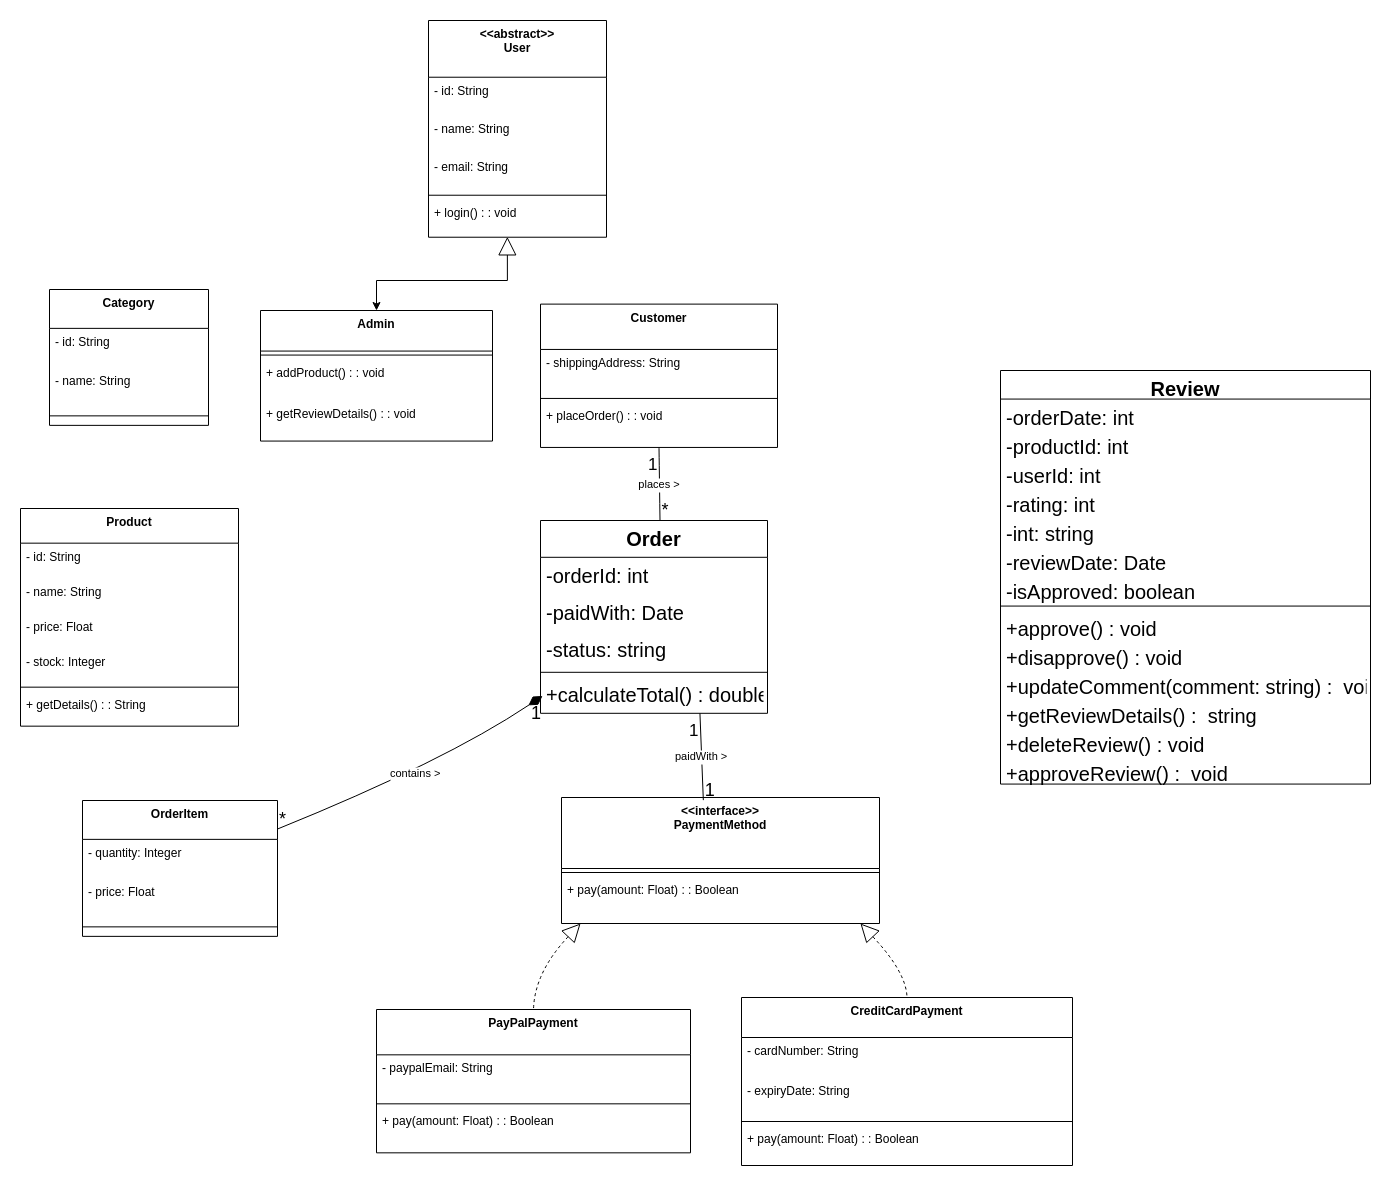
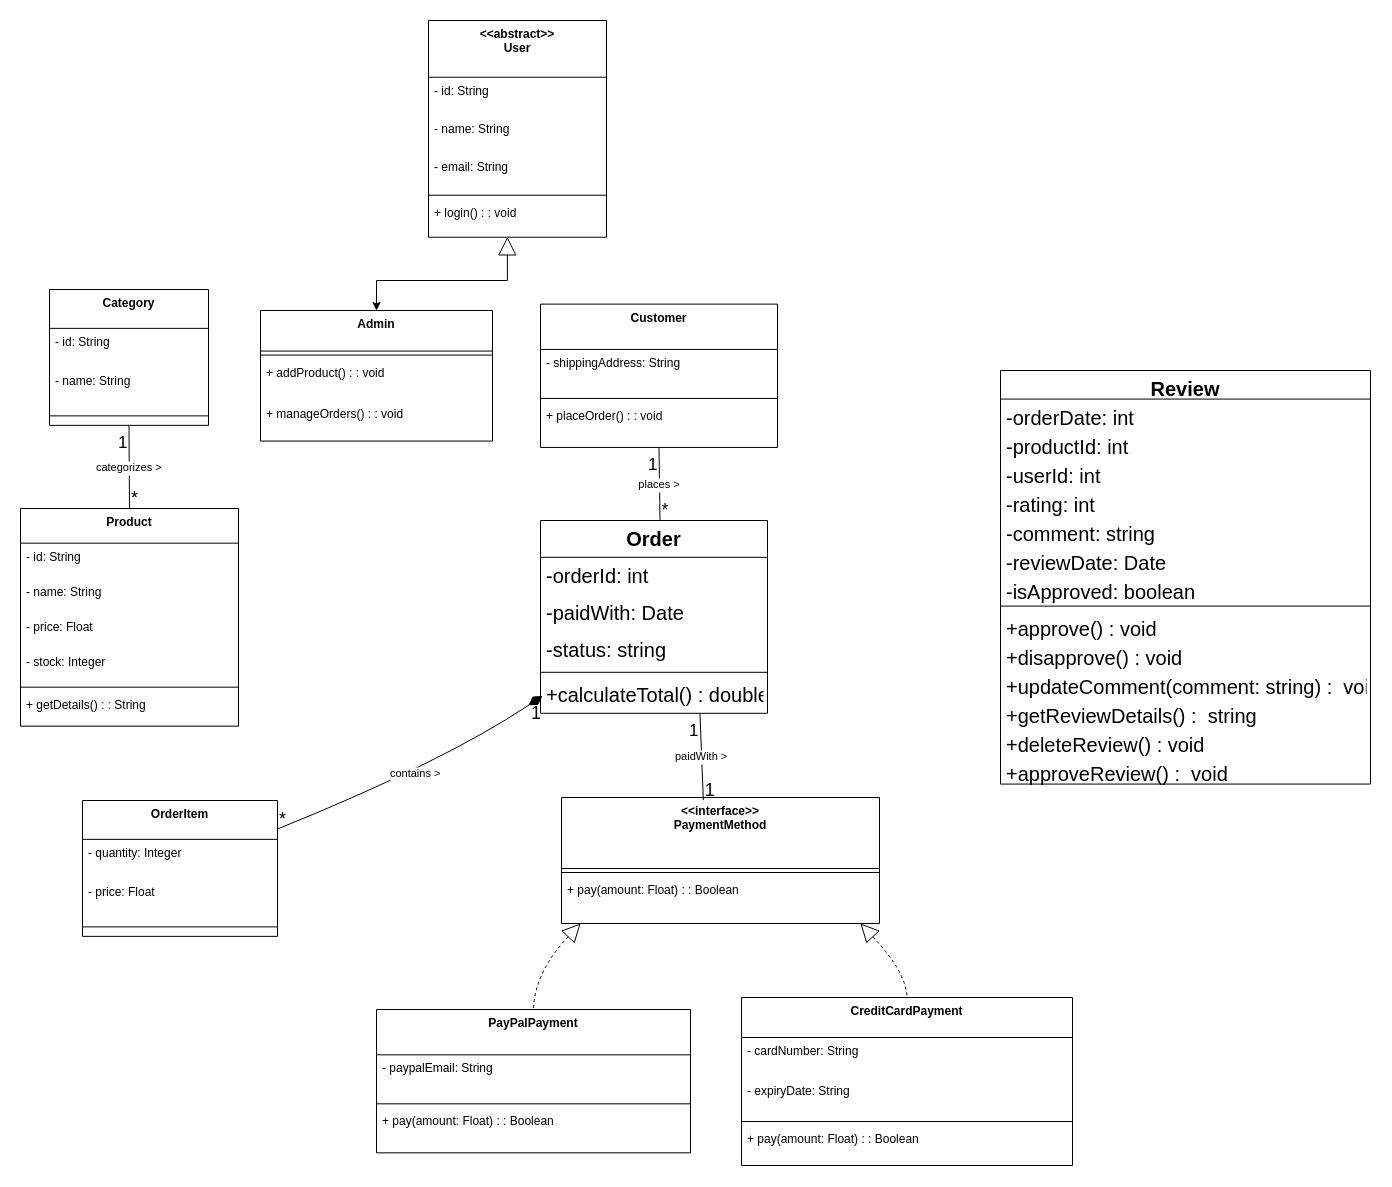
- <mxCell id="15" value="+ getReviewDetails() : : void" style="text;strokeColor=none;fillColor=none;align=left;verticalAlign=top;spacingLeft=4;spacingRight=4;overflow=hidden;rotatable=0;points=[[0,0.5],[1,0.5]];portConstraint=eastwest;" vertex="1" parent="12"><mxGeometry y="89.571" width="232" height="41" as="geometry" /></mxCell>
+ <mxCell id="15" value="+ manageOrders() : : void" style="text;strokeColor=none;fillColor=none;align=left;verticalAlign=top;spacingLeft=4;spacingRight=4;overflow=hidden;rotatable=0;points=[[0,0.5],[1,0.5]];portConstraint=eastwest;" vertex="1" parent="12"><mxGeometry y="89.571" width="232" height="41" as="geometry" /></mxCell>
+ <mxCell id="44" value="categorizes &gt;" style="curved=1;startArrow=none;endArrow=none;exitX=0.5;exitY=1;entryX=0.5;entryY=0;rounded=0;" edge="1" parent="1" source="23" target="16"><mxGeometry relative="1" as="geometry"><Array as="points" /></mxGeometry></mxCell>
+ <mxCell id="45" value="1" style="edgeLabel;resizable=0;labelBackgroundColor=none;fontSize=17;align=right;verticalAlign=top;" vertex="1" parent="44"><mxGeometry x="-1" relative="1" as="geometry" /></mxCell>
+ <mxCell id="46" value="*" style="edgeLabel;resizable=0;labelBackgroundColor=none;fontSize=18;align=left;verticalAlign=bottom;" vertex="1" parent="44"><mxGeometry x="1" relative="1" as="geometry" /></mxCell>
- <mxCell id="63" value="-int: string" style="text;strokeColor=none;fillColor=none;align=left;verticalAlign=top;spacingLeft=4;spacingRight=4;overflow=hidden;rotatable=0;points=[[0,0.5],[1,0.5]];portConstraint=eastwest;fontSize=20;" vertex="1" parent="58"><mxGeometry y="144.571" width="370" height="29" as="geometry" /></mxCell>
+ <mxCell id="63" value="-comment: string" style="text;strokeColor=none;fillColor=none;align=left;verticalAlign=top;spacingLeft=4;spacingRight=4;overflow=hidden;rotatable=0;points=[[0,0.5],[1,0.5]];portConstraint=eastwest;fontSize=20;" vertex="1" parent="58"><mxGeometry y="144.571" width="370" height="29" as="geometry" /></mxCell>
